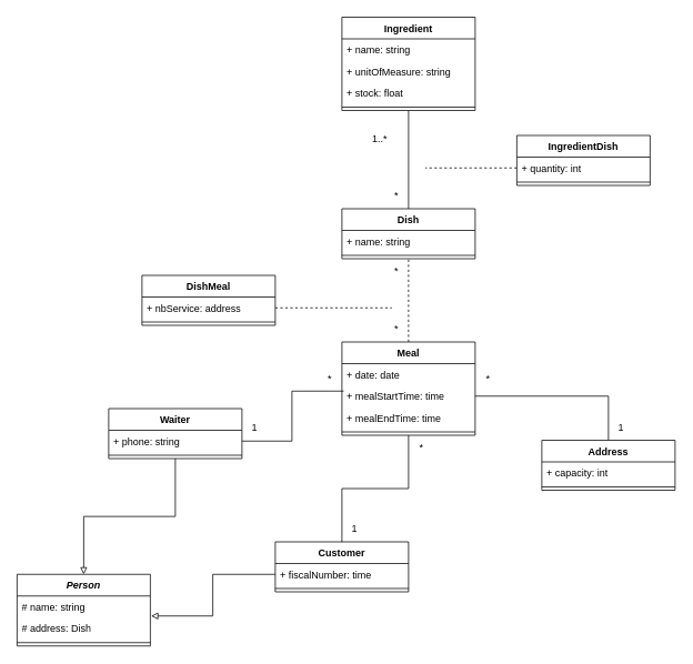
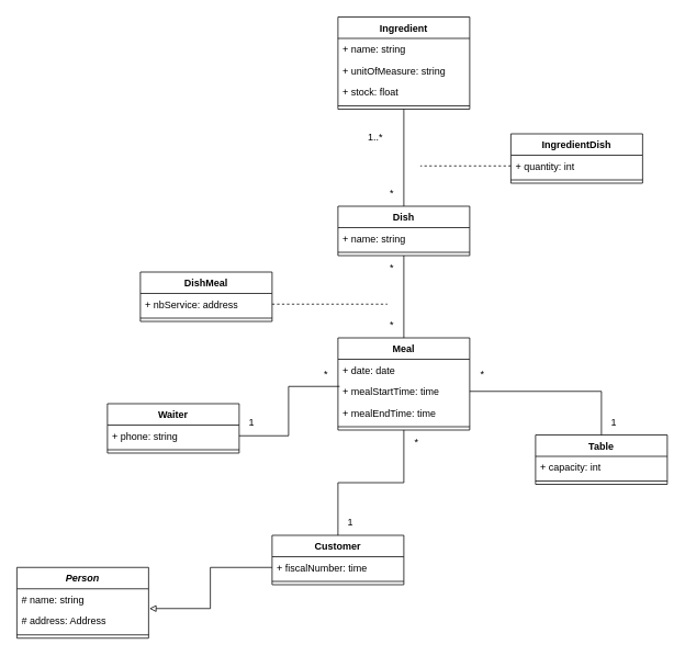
- <mxCell id="26" style="edgeStyle=orthogonalEdgeStyle;rounded=0;orthogonalLoop=1;jettySize=auto;html=1;entryX=0.5;entryY=1;entryDx=0;entryDy=0;endArrow=none;endFill=0;dashed=1;" edge="1" parent="1" source="27" target="8"><mxGeometry relative="1" as="geometry" /></mxCell>
+ <mxCell id="26" style="edgeStyle=orthogonalEdgeStyle;rounded=0;orthogonalLoop=1;jettySize=auto;html=1;entryX=0.5;entryY=1;entryDx=0;entryDy=0;endArrow=none;endFill=0;" edge="1" parent="1" source="27" target="8"><mxGeometry relative="1" as="geometry" /></mxCell>
- <mxCell id="11" value="Address" style="swimlane;fontStyle=1;align=center;verticalAlign=top;childLayout=stackLayout;horizontal=1;startSize=26;horizontalStack=0;resizeParent=1;resizeParentMax=0;resizeLast=0;collapsible=1;marginBottom=0;whiteSpace=wrap;html=1;" vertex="1" parent="1"><mxGeometry x="650" y="528" width="160" height="60" as="geometry"><mxRectangle x="280" y="350" width="100" height="30" as="alternateBounds" /></mxGeometry></mxCell>
+ <mxCell id="11" value="Table" style="swimlane;fontStyle=1;align=center;verticalAlign=top;childLayout=stackLayout;horizontal=1;startSize=26;horizontalStack=0;resizeParent=1;resizeParentMax=0;resizeLast=0;collapsible=1;marginBottom=0;whiteSpace=wrap;html=1;" vertex="1" parent="1"><mxGeometry x="650" y="528" width="160" height="60" as="geometry"><mxRectangle x="280" y="350" width="100" height="30" as="alternateBounds" /></mxGeometry></mxCell>
- <mxCell id="22" style="edgeStyle=orthogonalEdgeStyle;rounded=0;orthogonalLoop=1;jettySize=auto;html=1;exitX=0.5;exitY=1;exitDx=0;exitDy=0;entryX=0.5;entryY=0;entryDx=0;entryDy=0;endArrow=block;endFill=0;" edge="1" parent="1" source="23" target="40"><mxGeometry relative="1" as="geometry" /></mxCell>
- <mxCell id="42" value="# address: Dish" style="text;strokeColor=none;fillColor=none;align=left;verticalAlign=top;spacingLeft=4;spacingRight=4;overflow=hidden;rotatable=0;points=[[0,0.5],[1,0.5]];portConstraint=eastwest;whiteSpace=wrap;html=1;" vertex="1" parent="40"><mxGeometry y="52" width="160" height="26" as="geometry" /></mxCell>
+ <mxCell id="42" value="# address: Address" style="text;strokeColor=none;fillColor=none;align=left;verticalAlign=top;spacingLeft=4;spacingRight=4;overflow=hidden;rotatable=0;points=[[0,0.5],[1,0.5]];portConstraint=eastwest;whiteSpace=wrap;html=1;" vertex="1" parent="40"><mxGeometry y="52" width="160" height="26" as="geometry" /></mxCell>
